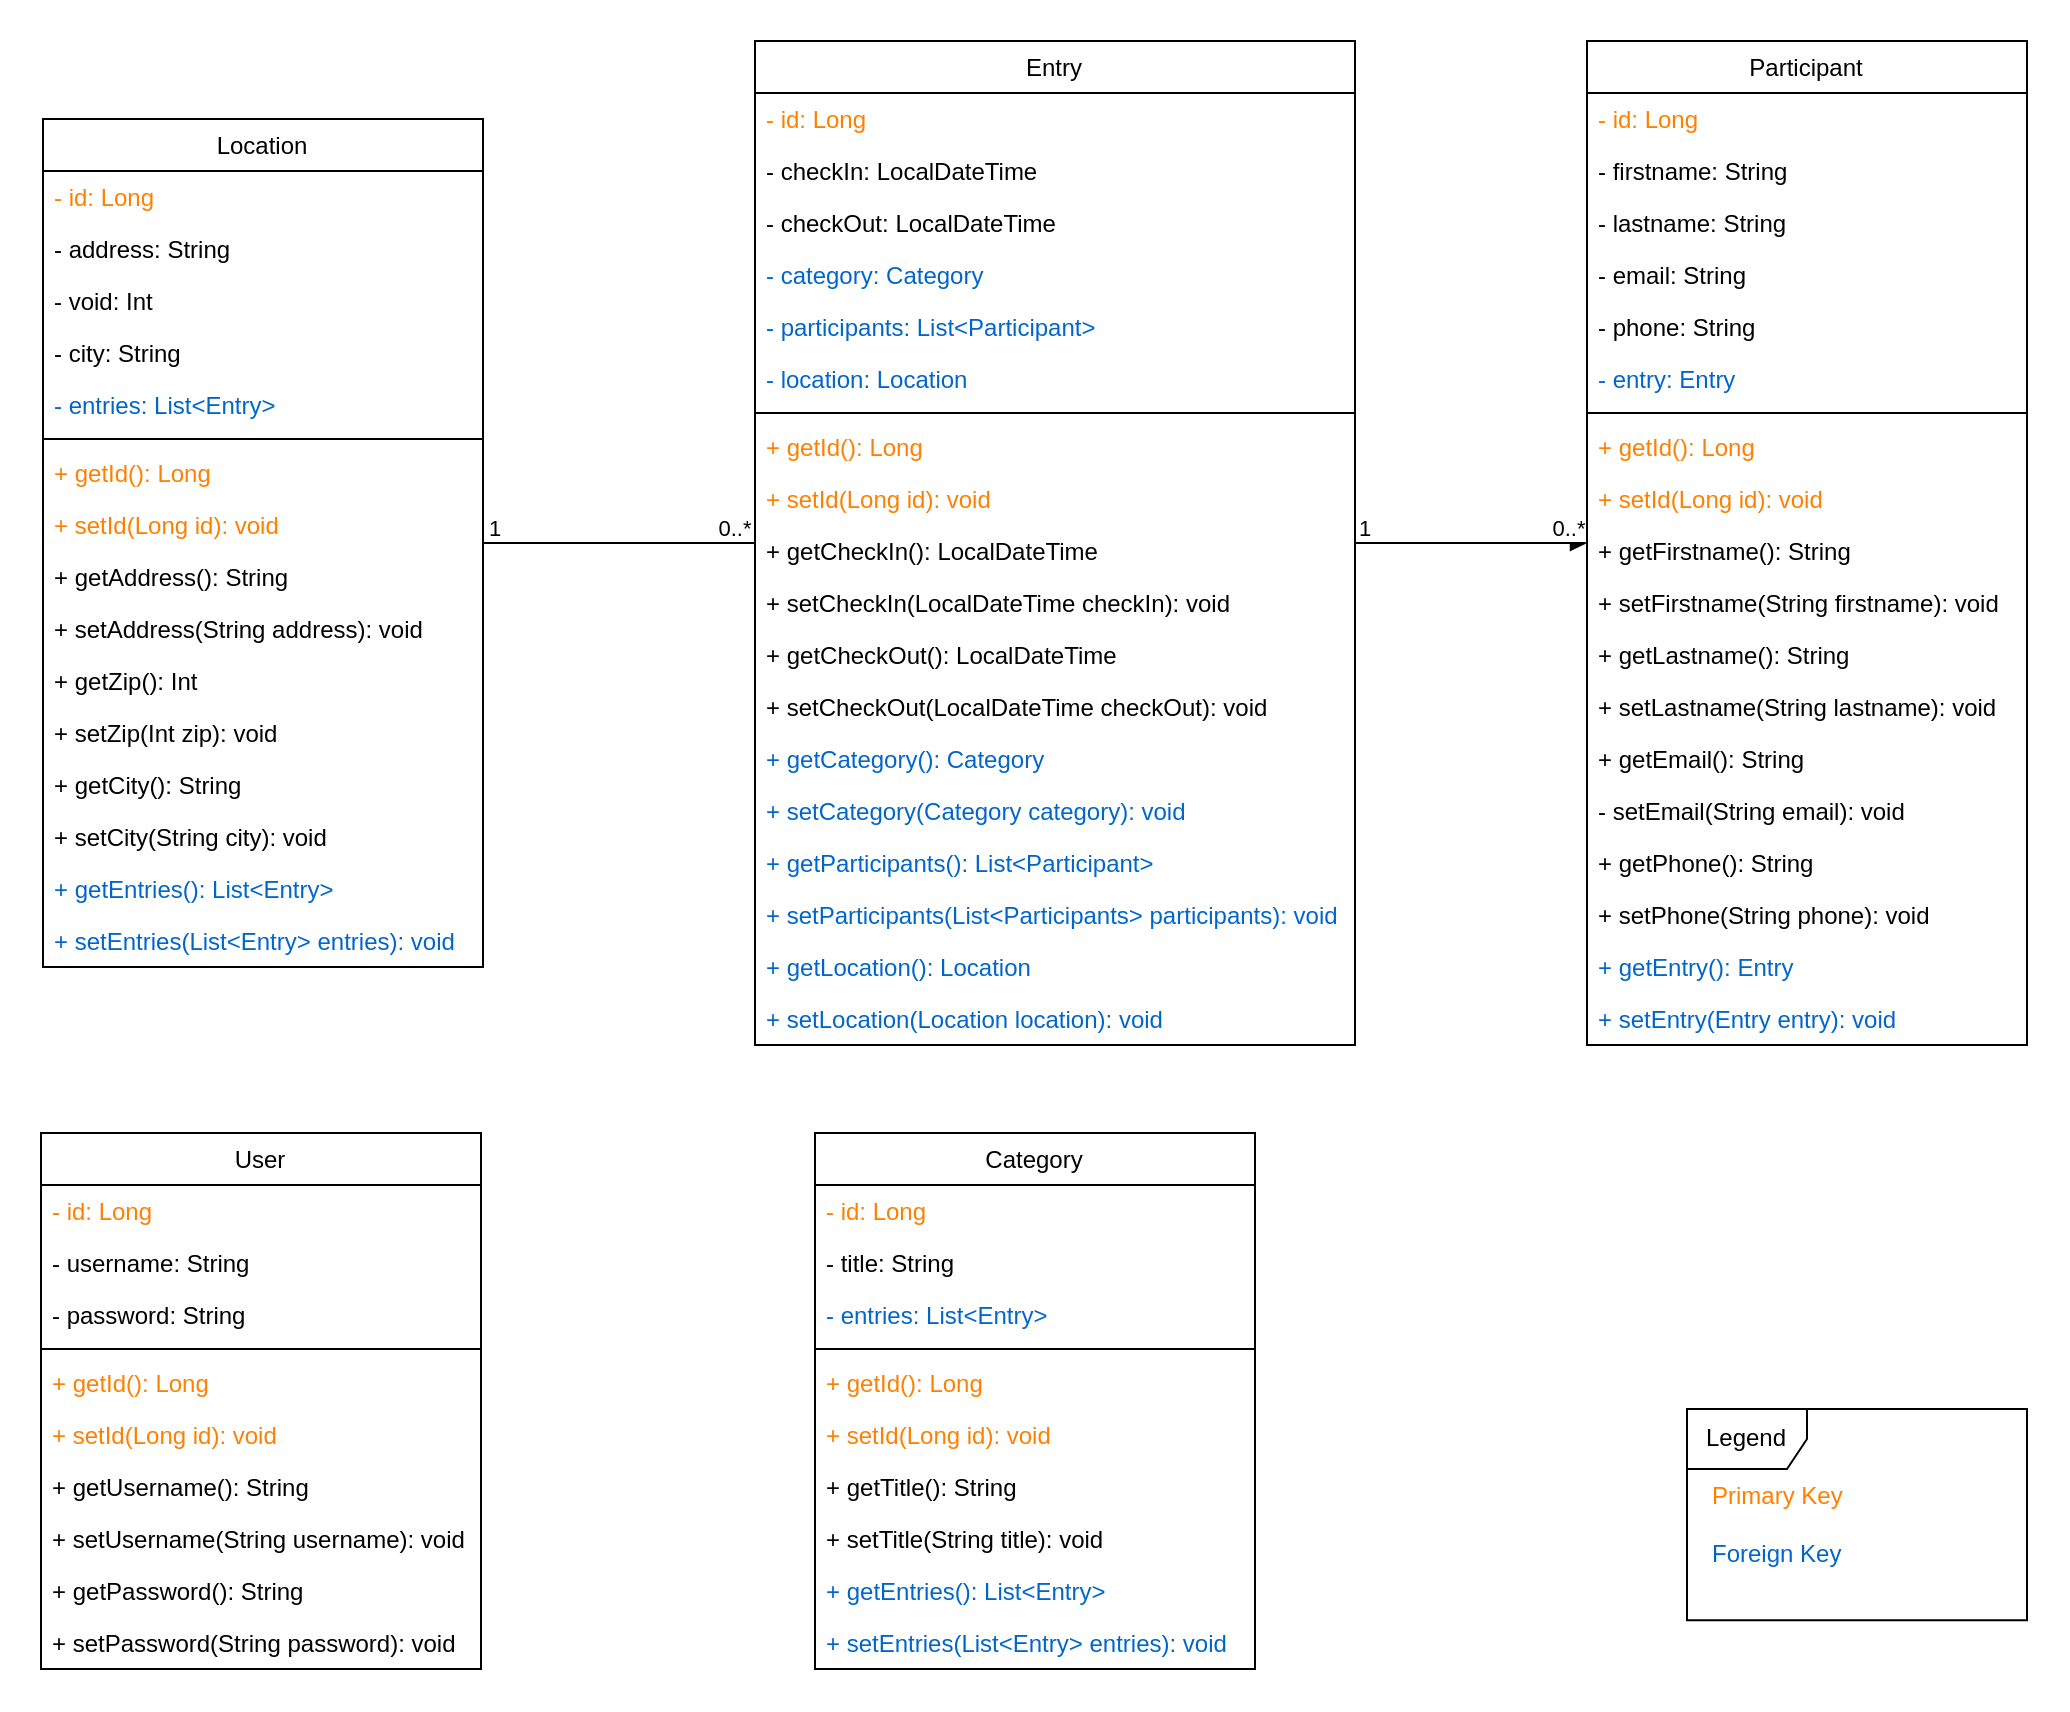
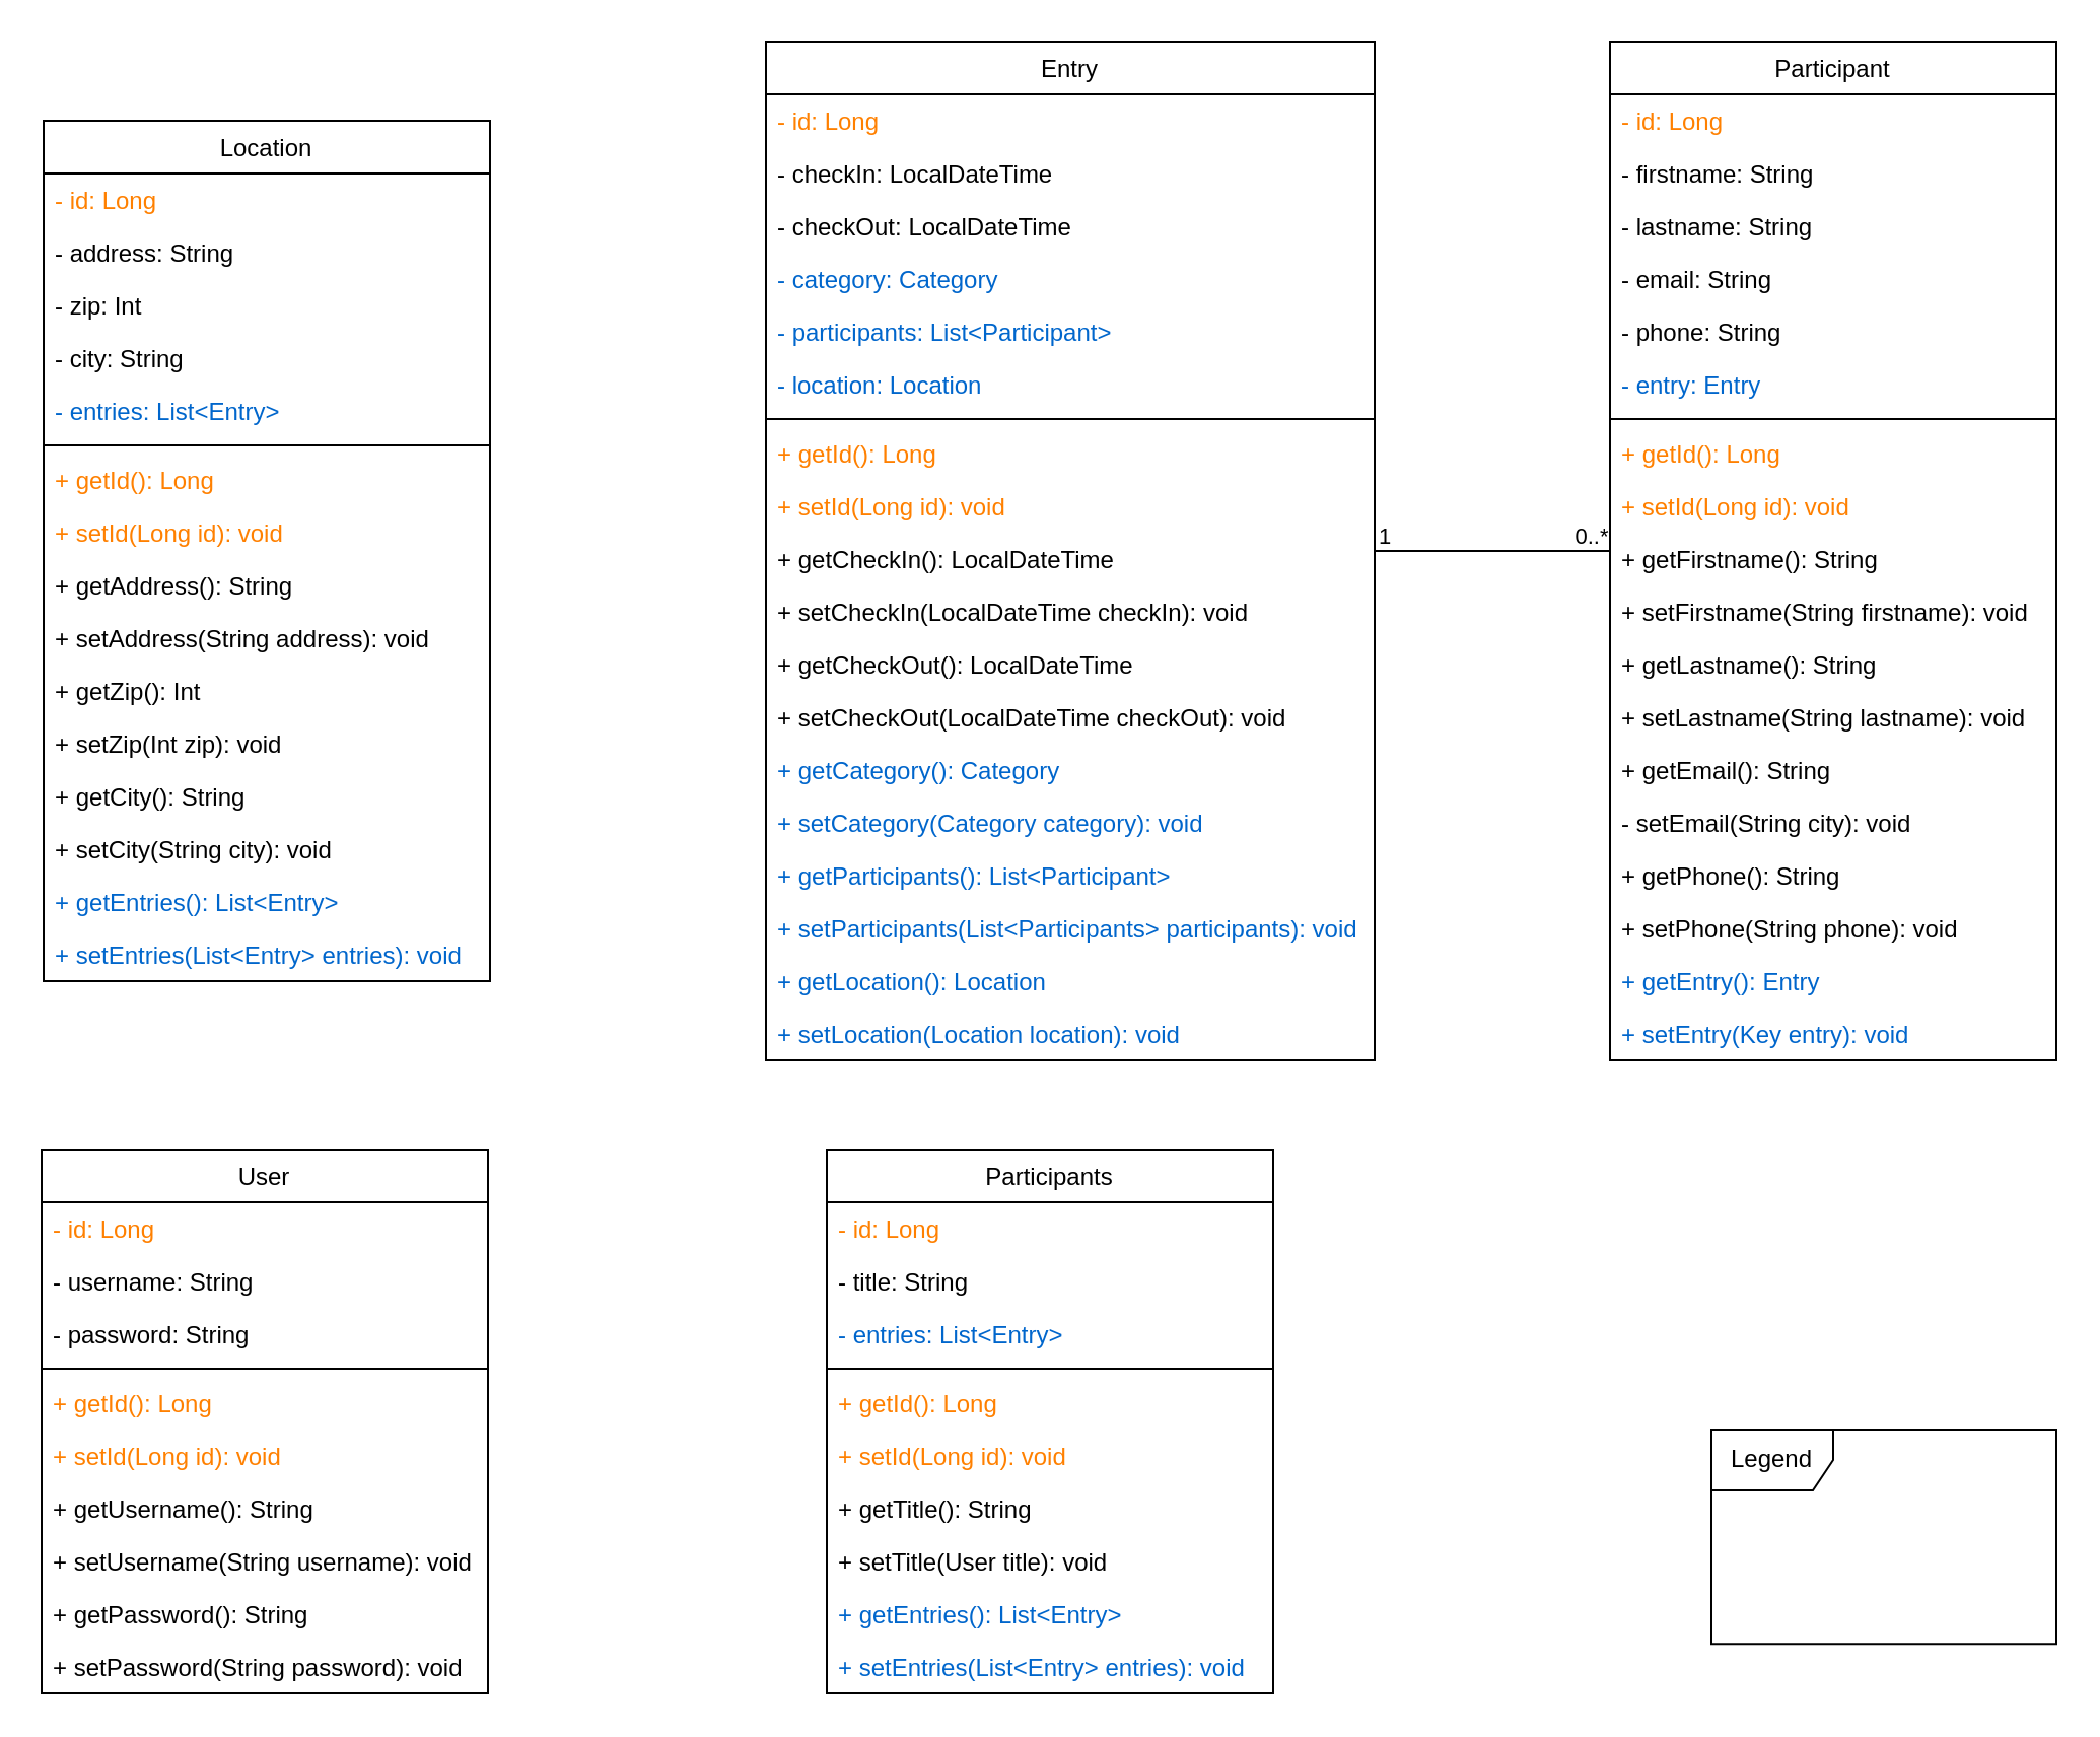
- <mxCell id="36" value="- void: Int" style="text;align=left;verticalAlign=top;spacingLeft=4;spacingRight=4;overflow=hidden;rotatable=0;points=[[0,0.5],[1,0.5]];portConstraint=eastwest;rounded=0;shadow=0;html=0;" vertex="1" parent="33"><mxGeometry y="78" width="220" height="26" as="geometry" /></mxCell>
+ <mxCell id="36" value="- zip: Int" style="text;align=left;verticalAlign=top;spacingLeft=4;spacingRight=4;overflow=hidden;rotatable=0;points=[[0,0.5],[1,0.5]];portConstraint=eastwest;rounded=0;shadow=0;html=0;" vertex="1" parent="33"><mxGeometry y="78" width="220" height="26" as="geometry" /></mxCell>
- <mxCell id="84" value="" style="endArrow=none;html=1;rounded=0;fontColor=#FF8000;" edge="1" parent="1" source="33" target="13"><mxGeometry relative="1" as="geometry"><mxPoint x="257" y="381" as="sourcePoint" /><mxPoint x="417" y="381" as="targetPoint" /></mxGeometry></mxCell>
- <mxCell id="85" value="0..*" style="edgeLabel;html=1;align=center;verticalAlign=middle;resizable=0;points=[];fontColor=#000000;" vertex="1" connectable="0" parent="84"><mxGeometry x="0.834" y="4" relative="1" as="geometry"><mxPoint y="-4" as="offset" /></mxGeometry></mxCell>
- <mxCell id="86" value="1" style="edgeLabel;html=1;align=center;verticalAlign=middle;resizable=0;points=[];fontColor=#000000;" vertex="1" connectable="0" parent="84"><mxGeometry x="-0.814" y="-1" relative="1" as="geometry"><mxPoint x="-8" y="-9" as="offset" /></mxGeometry></mxCell>
- <mxCell id="87" value="" style="endArrow=block;html=1;rounded=0;fontColor=#FF8000;" edge="1" parent="1" source="13" target="64"><mxGeometry relative="1" as="geometry"><mxPoint x="487" y="381" as="sourcePoint" /><mxPoint x="647" y="381" as="targetPoint" /></mxGeometry></mxCell>
+ <mxCell id="87" value="" style="endArrow=none;html=1;rounded=0;fontColor=#FF8000;" edge="1" parent="1" source="13" target="64"><mxGeometry relative="1" as="geometry"><mxPoint x="487" y="381" as="sourcePoint" /><mxPoint x="647" y="381" as="targetPoint" /></mxGeometry></mxCell>
- <mxCell id="79" value="- setEmail(String email): void" style="text;align=left;verticalAlign=top;spacingLeft=4;spacingRight=4;overflow=hidden;rotatable=0;points=[[0,0.5],[1,0.5]];portConstraint=eastwest;" vertex="1" parent="64"><mxGeometry y="372" width="220" height="26" as="geometry" /></mxCell>
+ <mxCell id="79" value="- setEmail(String city): void" style="text;align=left;verticalAlign=top;spacingLeft=4;spacingRight=4;overflow=hidden;rotatable=0;points=[[0,0.5],[1,0.5]];portConstraint=eastwest;" vertex="1" parent="64"><mxGeometry y="372" width="220" height="26" as="geometry" /></mxCell>
- <mxCell id="83" value="+ setEntry(Entry entry): void" style="text;align=left;verticalAlign=top;spacingLeft=4;spacingRight=4;overflow=hidden;rotatable=0;points=[[0,0.5],[1,0.5]];portConstraint=eastwest;fontColor=#0066CC;" vertex="1" parent="64"><mxGeometry y="476" width="220" height="26" as="geometry" /></mxCell>
+ <mxCell id="83" value="+ setEntry(Key entry): void" style="text;align=left;verticalAlign=top;spacingLeft=4;spacingRight=4;overflow=hidden;rotatable=0;points=[[0,0.5],[1,0.5]];portConstraint=eastwest;fontColor=#0066CC;" vertex="1" parent="64"><mxGeometry y="476" width="220" height="26" as="geometry" /></mxCell>
- <mxCell id="2" value="Category" style="swimlane;fontStyle=0;align=center;verticalAlign=top;childLayout=stackLayout;horizontal=1;startSize=26;horizontalStack=0;resizeParent=1;resizeLast=0;collapsible=1;marginBottom=0;rounded=0;shadow=0;strokeWidth=1;" parent="1" vertex="1"><mxGeometry x="407" y="566" width="220" height="268" as="geometry"><mxRectangle x="550" y="140" width="160" height="26" as="alternateBounds" /></mxGeometry></mxCell>
+ <mxCell id="2" value="Participants" style="swimlane;fontStyle=0;align=center;verticalAlign=top;childLayout=stackLayout;horizontal=1;startSize=26;horizontalStack=0;resizeParent=1;resizeLast=0;collapsible=1;marginBottom=0;rounded=0;shadow=0;strokeWidth=1;" parent="1" vertex="1"><mxGeometry x="407" y="566" width="220" height="268" as="geometry"><mxRectangle x="550" y="140" width="160" height="26" as="alternateBounds" /></mxGeometry></mxCell>
- <mxCell id="52" value="&lt;font color=&quot;#ff8000&quot;&gt;Primary Key&lt;br&gt;&lt;/font&gt;&lt;br&gt;&lt;font color=&quot;#0066cc&quot;&gt;Foreign Key&lt;/font&gt;" style="text;html=1;strokeColor=none;fillColor=none;align=left;verticalAlign=top;whiteSpace=wrap;rounded=0;" vertex="1" parent="50"><mxGeometry x="10.625" y="30" width="148.75" height="70" as="geometry" /></mxCell>
- <mxCell id="10" value="+ setTitle(String title): void" style="text;align=left;verticalAlign=top;spacingLeft=4;spacingRight=4;overflow=hidden;rotatable=0;points=[[0,0.5],[1,0.5]];portConstraint=eastwest;" parent="2" vertex="1"><mxGeometry y="190" width="220" height="26" as="geometry" /></mxCell>
+ <mxCell id="10" value="+ setTitle(User title): void" style="text;align=left;verticalAlign=top;spacingLeft=4;spacingRight=4;overflow=hidden;rotatable=0;points=[[0,0.5],[1,0.5]];portConstraint=eastwest;" parent="2" vertex="1"><mxGeometry y="190" width="220" height="26" as="geometry" /></mxCell>
